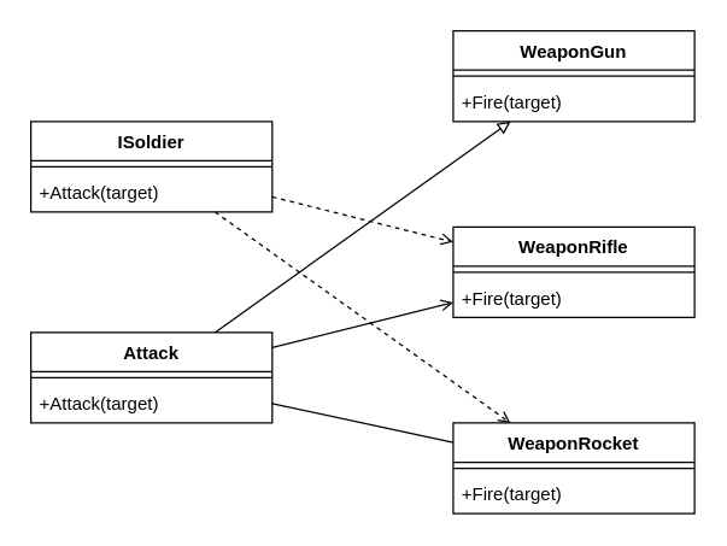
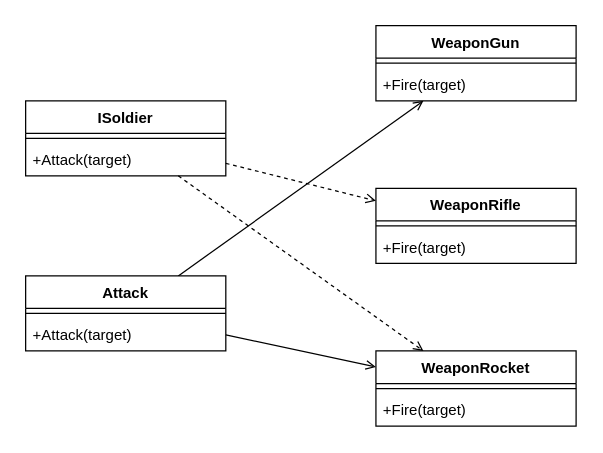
- <mxCell id="7" style="edgeStyle=none;rounded=0;orthogonalLoop=1;jettySize=auto;html=1;endArrow=block;endFill=0;" edge="1" parent="1" source="10" target="19"><mxGeometry relative="1" as="geometry" /></mxCell>
+ <mxCell id="7" style="edgeStyle=none;rounded=0;orthogonalLoop=1;jettySize=auto;html=1;endArrow=open;endFill=0;" edge="1" parent="1" source="10" target="19"><mxGeometry relative="1" as="geometry" /></mxCell>
- <mxCell id="8" style="edgeStyle=none;rounded=0;orthogonalLoop=1;jettySize=auto;html=1;endArrow=open;endFill=0;" edge="1" parent="1" source="10" target="13"><mxGeometry relative="1" as="geometry" /></mxCell>
- <mxCell id="9" style="edgeStyle=none;rounded=0;orthogonalLoop=1;jettySize=auto;html=1;endArrow=none;endFill=0;" edge="1" parent="1" source="10" target="16"><mxGeometry relative="1" as="geometry" /></mxCell>
+ <mxCell id="9" style="edgeStyle=none;rounded=0;orthogonalLoop=1;jettySize=auto;html=1;endArrow=open;endFill=0;" edge="1" parent="1" source="10" target="16"><mxGeometry relative="1" as="geometry" /></mxCell>
